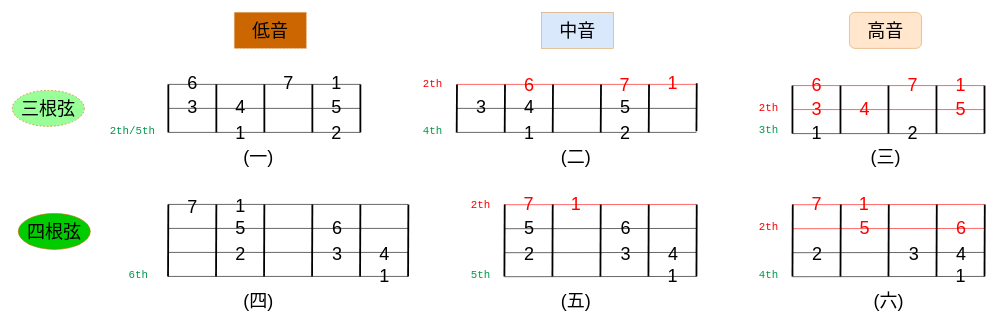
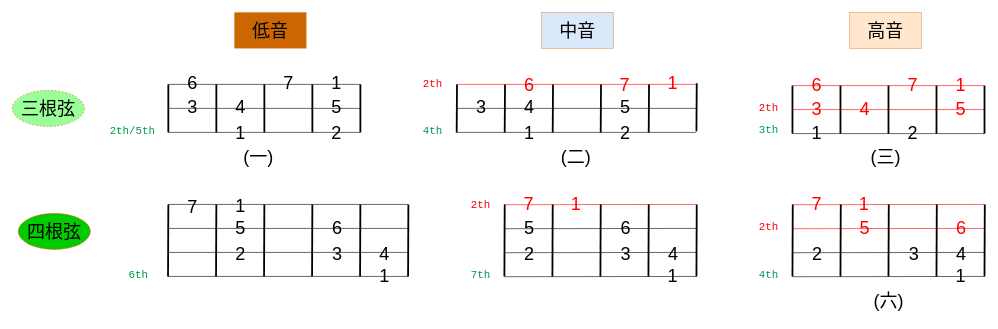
- <mxCell id="121" value="高音" style="whiteSpace=wrap;html=1;sketch=0;fontSize=30;fontColor=#000000;strokeColor=#DDA15E;fillColor=#FFE6CC;rounded=1;" vertex="1" parent="1"><mxGeometry x="1415" y="20" width="120" height="60" as="geometry" /></mxCell>
+ <mxCell id="121" value="高音" style="whiteSpace=wrap;html=1;rounded=0;sketch=0;fontSize=30;fontColor=#000000;strokeColor=#DDA15E;fillColor=#FFE6CC;" vertex="1" parent="1"><mxGeometry x="1415" y="20" width="120" height="60" as="geometry" /></mxCell>
- <mxCell id="55" value="&lt;font style=&quot;font-size: 18px;&quot; face=&quot;Courier New&quot;&gt;5th&lt;/font&gt;" style="text;html=1;resizable=0;autosize=1;align=center;verticalAlign=middle;points=[];fillColor=none;strokeColor=none;rounded=0;fontColor=#00994D;" vertex="1" parent="1"><mxGeometry x="770" y="443" width="60" height="30" as="geometry" /></mxCell>
+ <mxCell id="55" value="&lt;font style=&quot;font-size: 18px;&quot; face=&quot;Courier New&quot;&gt;7th&lt;/font&gt;" style="text;html=1;resizable=0;autosize=1;align=center;verticalAlign=middle;points=[];fillColor=none;strokeColor=none;rounded=0;fontColor=#00994D;" vertex="1" parent="1"><mxGeometry x="770" y="443" width="60" height="30" as="geometry" /></mxCell>
- <mxCell id="118" value="&lt;font style=&quot;font-size: 30px;&quot;&gt;(四)&lt;/font&gt;" style="text;html=1;align=center;verticalAlign=middle;resizable=0;points=[];autosize=1;strokeColor=none;fillColor=none;fontColor=#000000;" vertex="1" parent="1"><mxGeometry x="395" y="476" width="70" height="50" as="geometry" /></mxCell>
- <mxCell id="117" value="&lt;font style=&quot;font-size: 30px;&quot;&gt;(五)&lt;/font&gt;" style="text;html=1;align=center;verticalAlign=middle;resizable=0;points=[];autosize=1;strokeColor=none;fillColor=none;fontColor=#000000;" vertex="1" parent="1"><mxGeometry x="924" y="476" width="70" height="50" as="geometry" /></mxCell>
